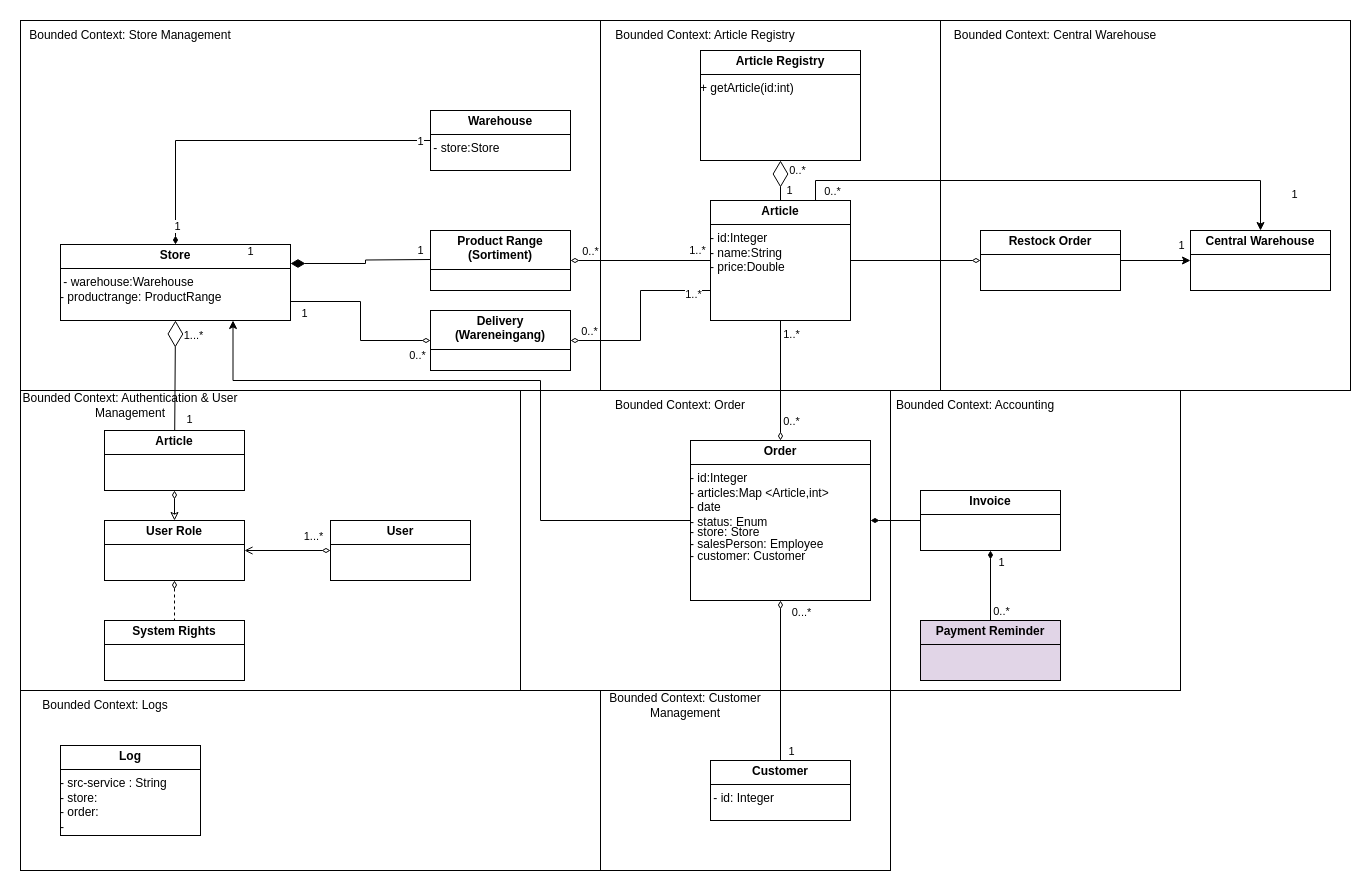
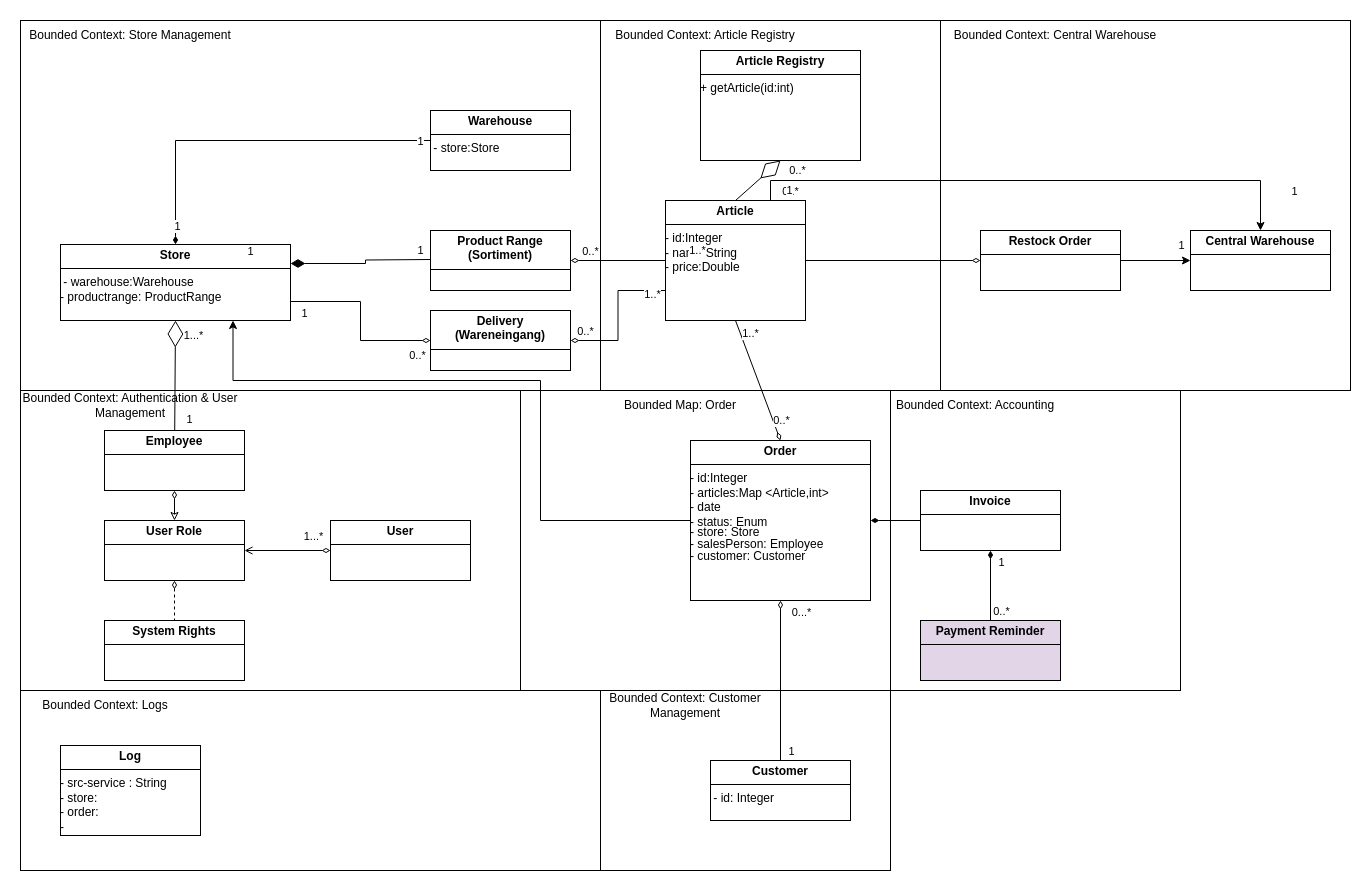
- <mxCell id="16" value="&lt;p style=&quot;margin:0px;margin-top:4px;text-align:center;&quot;&gt;&lt;b&gt;Article&lt;/b&gt;&lt;/p&gt;&lt;hr size=&quot;1&quot; style=&quot;border-style:solid;&quot;&gt;&lt;div style=&quot;height:2px;&quot;&gt;- id:Integer&lt;br&gt;- name:String&lt;br&gt;- price:Double&lt;/div&gt;" style="verticalAlign=top;align=left;overflow=fill;html=1;whiteSpace=wrap;" vertex="1" parent="1"><mxGeometry x="710" y="200" width="140" height="120" as="geometry" /></mxCell>
+ <mxCell id="16" value="&lt;p style=&quot;margin:0px;margin-top:4px;text-align:center;&quot;&gt;&lt;b&gt;Article&lt;/b&gt;&lt;/p&gt;&lt;hr size=&quot;1&quot; style=&quot;border-style:solid;&quot;&gt;&lt;div style=&quot;height:2px;&quot;&gt;- id:Integer&lt;br&gt;- name:String&lt;br&gt;- price:Double&lt;/div&gt;" style="verticalAlign=top;align=left;overflow=fill;html=1;whiteSpace=wrap;" vertex="1" parent="1"><mxGeometry x="665" y="200" width="140" height="120" as="geometry" /></mxCell>
- <mxCell id="40" value="Bounded Context: Order" style="text;html=1;align=center;verticalAlign=middle;whiteSpace=wrap;rounded=0;" vertex="1" parent="1"><mxGeometry x="610" y="390" width="140" height="30" as="geometry" /></mxCell>
+ <mxCell id="40" value="Bounded Map: Order" style="text;html=1;align=center;verticalAlign=middle;whiteSpace=wrap;rounded=0;" vertex="1" parent="1"><mxGeometry x="610" y="390" width="140" height="30" as="geometry" /></mxCell>
- <mxCell id="37" value="&lt;p style=&quot;margin:0px;margin-top:4px;text-align:center;&quot;&gt;&lt;b&gt;Article&lt;/b&gt;&lt;/p&gt;&lt;hr size=&quot;1&quot; style=&quot;border-style:solid;&quot;&gt;&lt;div style=&quot;height:2px;&quot;&gt;&lt;/div&gt;" style="verticalAlign=top;align=left;overflow=fill;html=1;whiteSpace=wrap;" vertex="1" parent="1"><mxGeometry x="104" y="430" width="140" height="60" as="geometry" /></mxCell>
+ <mxCell id="37" value="&lt;p style=&quot;margin:0px;margin-top:4px;text-align:center;&quot;&gt;&lt;b&gt;Employee&lt;/b&gt;&lt;/p&gt;&lt;hr size=&quot;1&quot; style=&quot;border-style:solid;&quot;&gt;&lt;div style=&quot;height:2px;&quot;&gt;&lt;/div&gt;" style="verticalAlign=top;align=left;overflow=fill;html=1;whiteSpace=wrap;" vertex="1" parent="1"><mxGeometry x="104" y="430" width="140" height="60" as="geometry" /></mxCell>
